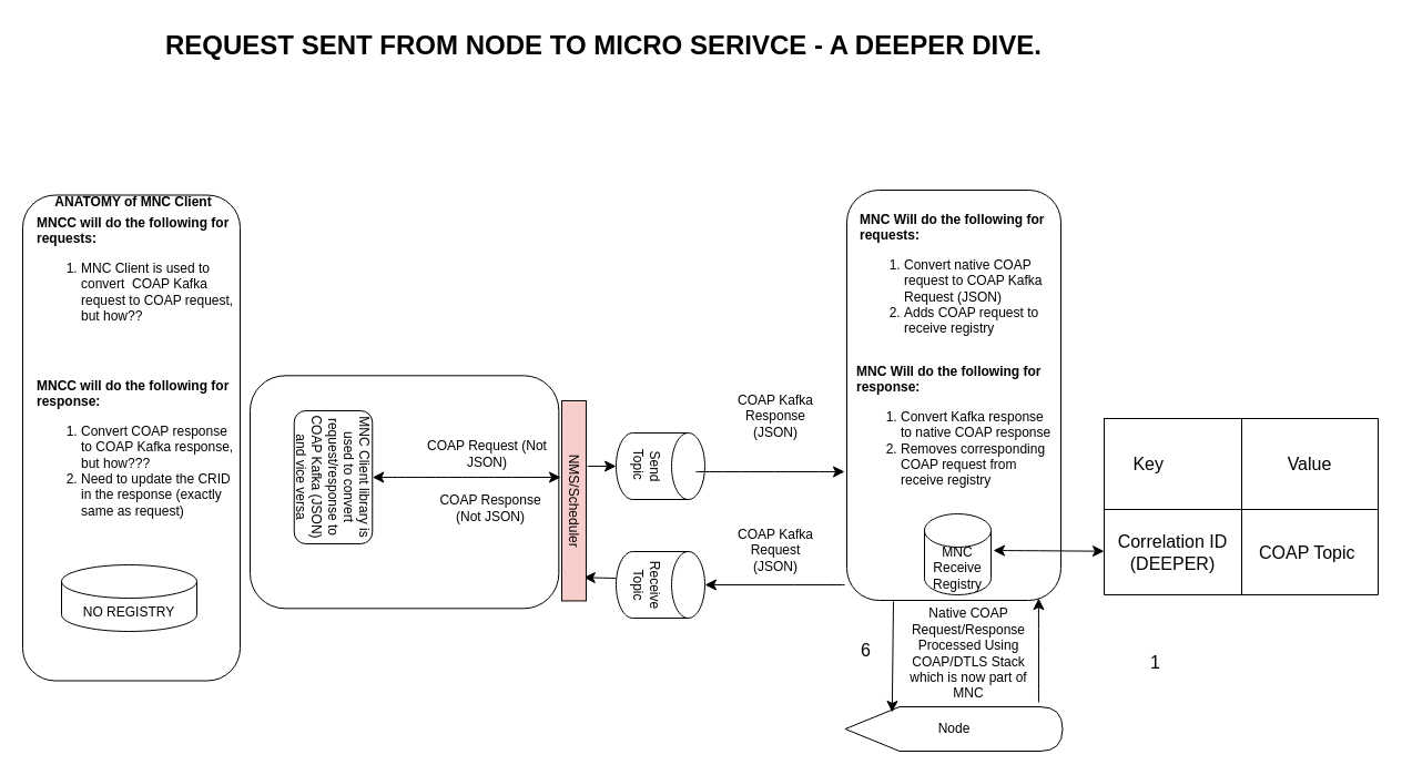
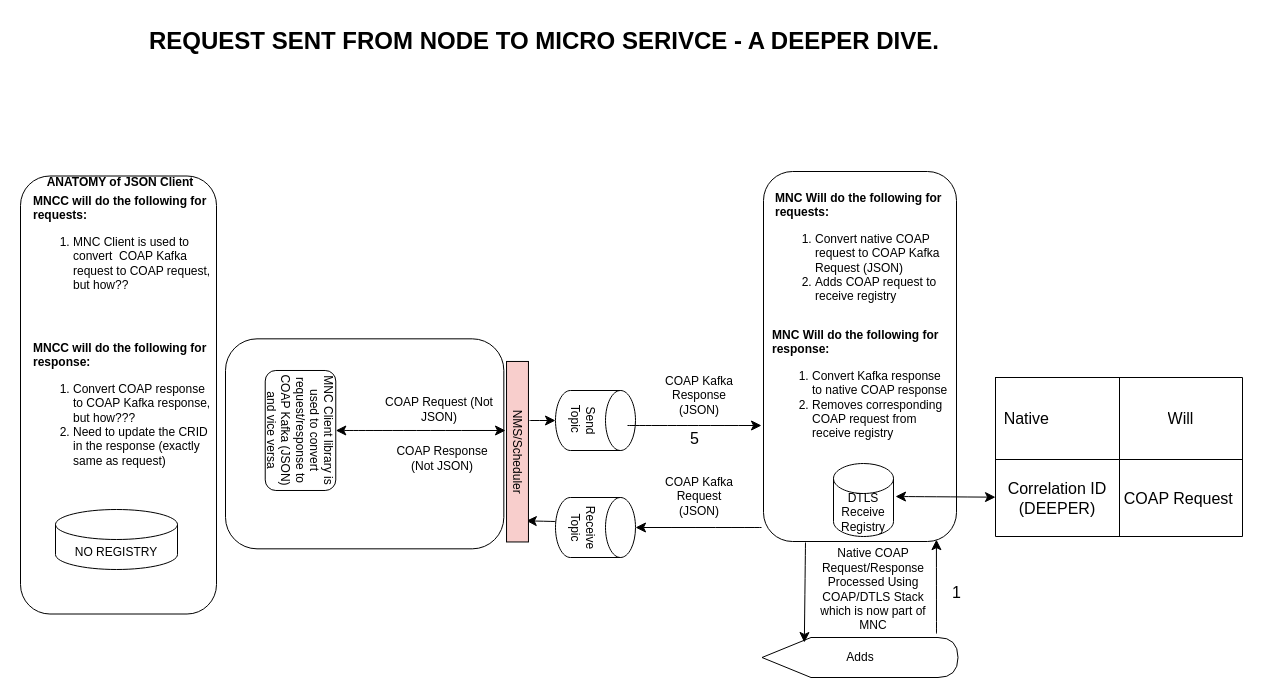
- <mxCell id="27" value="&lt;div align=&quot;center&quot;&gt;&lt;b&gt;ANATOMY of MNC Client&lt;/b&gt;&lt;/div&gt;" style="text;html=1;align=center;verticalAlign=middle;whiteSpace=wrap;rounded=0;" parent="1" vertex="1"><mxGeometry x="31" y="167" width="178" height="30" as="geometry" /></mxCell>
+ <mxCell id="27" value="&lt;div align=&quot;center&quot;&gt;&lt;b&gt;ANATOMY of JSON Client&lt;/b&gt;&lt;/div&gt;" style="text;html=1;align=center;verticalAlign=middle;whiteSpace=wrap;rounded=0;" parent="1" vertex="1"><mxGeometry x="31" y="167" width="178" height="30" as="geometry" /></mxCell>
- <mxCell id="12" value="COAP Kafka Response (JSON)" style="text;html=1;align=center;verticalAlign=middle;whiteSpace=wrap;rounded=0;" parent="1" vertex="1"><mxGeometry x="659" y="354" width="80" height="41" as="geometry" /></mxCell>
+ <mxCell id="12" value="COAP Kafka Response (JSON)" style="text;html=1;align=center;verticalAlign=middle;whiteSpace=wrap;rounded=0;" parent="1" vertex="1"><mxGeometry x="659" y="374" width="80" height="41" as="geometry" /></mxCell>
- <mxCell id="19" value="Key&lt;span style=&quot;white-space: pre;&quot;&gt;&#09;&lt;span style=&quot;white-space: pre;&quot;&gt;&#09;&lt;/span&gt;&lt;/span&gt;" style="shape=partialRectangle;html=1;whiteSpace=wrap;connectable=0;strokeColor=inherit;overflow=hidden;fillColor=none;top=0;left=0;bottom=0;right=0;pointerEvents=1;fontSize=16;" parent="18" vertex="1"><mxGeometry width="124" height="82" as="geometry"><mxRectangle width="124" height="82" as="alternateBounds" /></mxGeometry></mxCell>
+ <mxCell id="19" value="Native&lt;span style=&quot;white-space: pre;&quot;&gt;&#09;&lt;span style=&quot;white-space: pre;&quot;&gt;&#09;&lt;/span&gt;&lt;/span&gt;" style="shape=partialRectangle;html=1;whiteSpace=wrap;connectable=0;strokeColor=inherit;overflow=hidden;fillColor=none;top=0;left=0;bottom=0;right=0;pointerEvents=1;fontSize=16;" parent="18" vertex="1"><mxGeometry width="124" height="82" as="geometry"><mxRectangle width="124" height="82" as="alternateBounds" /></mxGeometry></mxCell>
- <mxCell id="20" value="Value" style="shape=partialRectangle;html=1;whiteSpace=wrap;connectable=0;strokeColor=inherit;overflow=hidden;fillColor=none;top=0;left=0;bottom=0;right=0;pointerEvents=1;fontSize=16;" parent="18" vertex="1"><mxGeometry x="124" width="123" height="82" as="geometry"><mxRectangle width="123" height="82" as="alternateBounds" /></mxGeometry></mxCell>
+ <mxCell id="20" value="Will" style="shape=partialRectangle;html=1;whiteSpace=wrap;connectable=0;strokeColor=inherit;overflow=hidden;fillColor=none;top=0;left=0;bottom=0;right=0;pointerEvents=1;fontSize=16;" parent="18" vertex="1"><mxGeometry x="124" width="123" height="82" as="geometry"><mxRectangle width="123" height="82" as="alternateBounds" /></mxGeometry></mxCell>
+ <mxCell id="34" value="5" style="text;strokeColor=none;fillColor=none;html=1;align=center;verticalAlign=middle;whiteSpace=wrap;rounded=0;fontSize=16;" parent="1" vertex="1"><mxGeometry x="676" y="428" width="37" height="19.5" as="geometry" /></mxCell>
- <mxCell id="23" value="COAP Topic&amp;nbsp;" style="shape=partialRectangle;html=1;whiteSpace=wrap;connectable=0;strokeColor=inherit;overflow=hidden;fillColor=none;top=0;left=0;bottom=0;right=0;pointerEvents=1;fontSize=16;" parent="21" vertex="1"><mxGeometry x="124" width="123" height="77" as="geometry"><mxRectangle width="123" height="77" as="alternateBounds" /></mxGeometry></mxCell>
+ <mxCell id="23" value="COAP Request&amp;nbsp;" style="shape=partialRectangle;html=1;whiteSpace=wrap;connectable=0;strokeColor=inherit;overflow=hidden;fillColor=none;top=0;left=0;bottom=0;right=0;pointerEvents=1;fontSize=16;" parent="21" vertex="1"><mxGeometry x="124" width="123" height="77" as="geometry"><mxRectangle width="123" height="77" as="alternateBounds" /></mxGeometry></mxCell>
- <mxCell id="16" value="MNC Receive Registry" style="shape=cylinder3;whiteSpace=wrap;html=1;boundedLbl=1;backgroundOutline=1;size=15;" parent="1" vertex="1"><mxGeometry x="833" y="463" width="60" height="73" as="geometry" /></mxCell>
+ <mxCell id="16" value="DTLS Receive Registry" style="shape=cylinder3;whiteSpace=wrap;html=1;boundedLbl=1;backgroundOutline=1;size=15;" parent="1" vertex="1"><mxGeometry x="833" y="463" width="60" height="73" as="geometry" /></mxCell>
- <mxCell id="33" value="6" style="text;strokeColor=none;fillColor=none;html=1;align=center;verticalAlign=middle;whiteSpace=wrap;rounded=0;fontSize=16;" parent="1" vertex="1"><mxGeometry x="761.5" y="576" width="37" height="19.5" as="geometry" /></mxCell>
- <mxCell id="32" value="1" style="text;strokeColor=none;fillColor=none;html=1;align=center;verticalAlign=middle;whiteSpace=wrap;rounded=0;fontSize=16;" parent="1" vertex="1"><mxGeometry x="1023" y="587" width="37" height="19.5" as="geometry" /></mxCell>
+ <mxCell id="32" value="1" style="text;strokeColor=none;fillColor=none;html=1;align=center;verticalAlign=middle;whiteSpace=wrap;rounded=0;fontSize=16;" parent="1" vertex="1"><mxGeometry x="938" y="582" width="37" height="19.5" as="geometry" /></mxCell>
- <mxCell id="2" value="Node" style="shape=display;whiteSpace=wrap;html=1;" parent="1" vertex="1"><mxGeometry x="761.5" y="637" width="196" height="40" as="geometry" /></mxCell>
+ <mxCell id="2" value="Adds" style="shape=display;whiteSpace=wrap;html=1;" parent="1" vertex="1"><mxGeometry x="761.5" y="637" width="196" height="40" as="geometry" /></mxCell>
